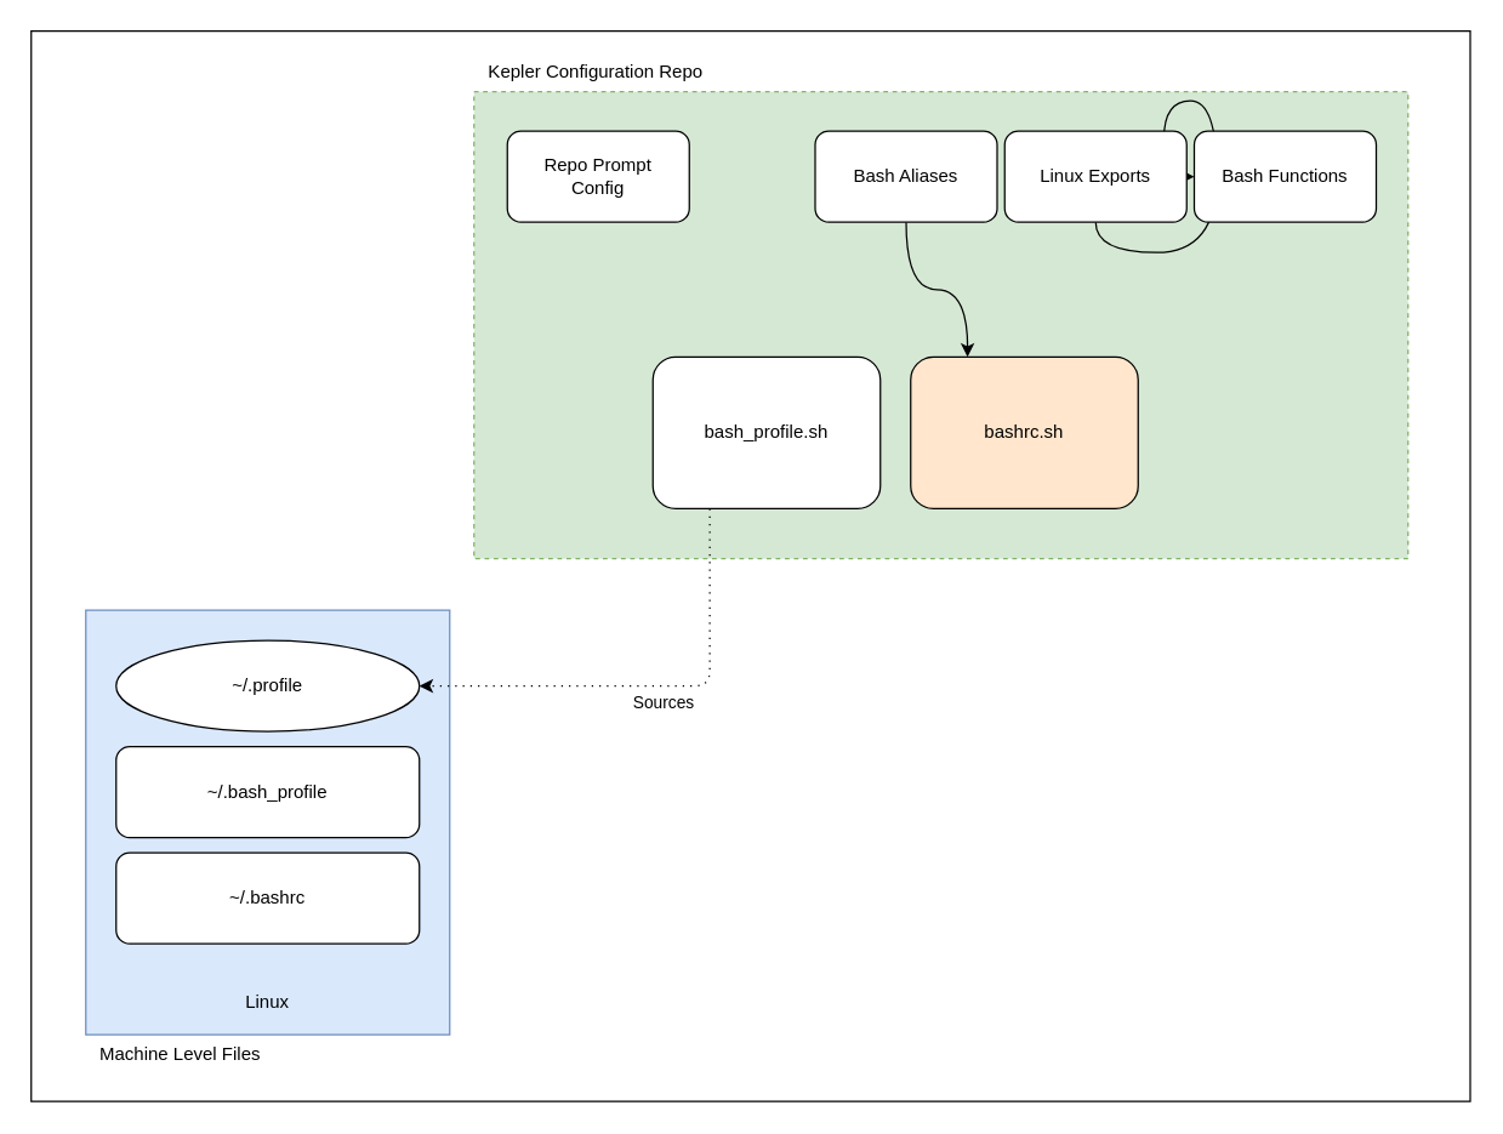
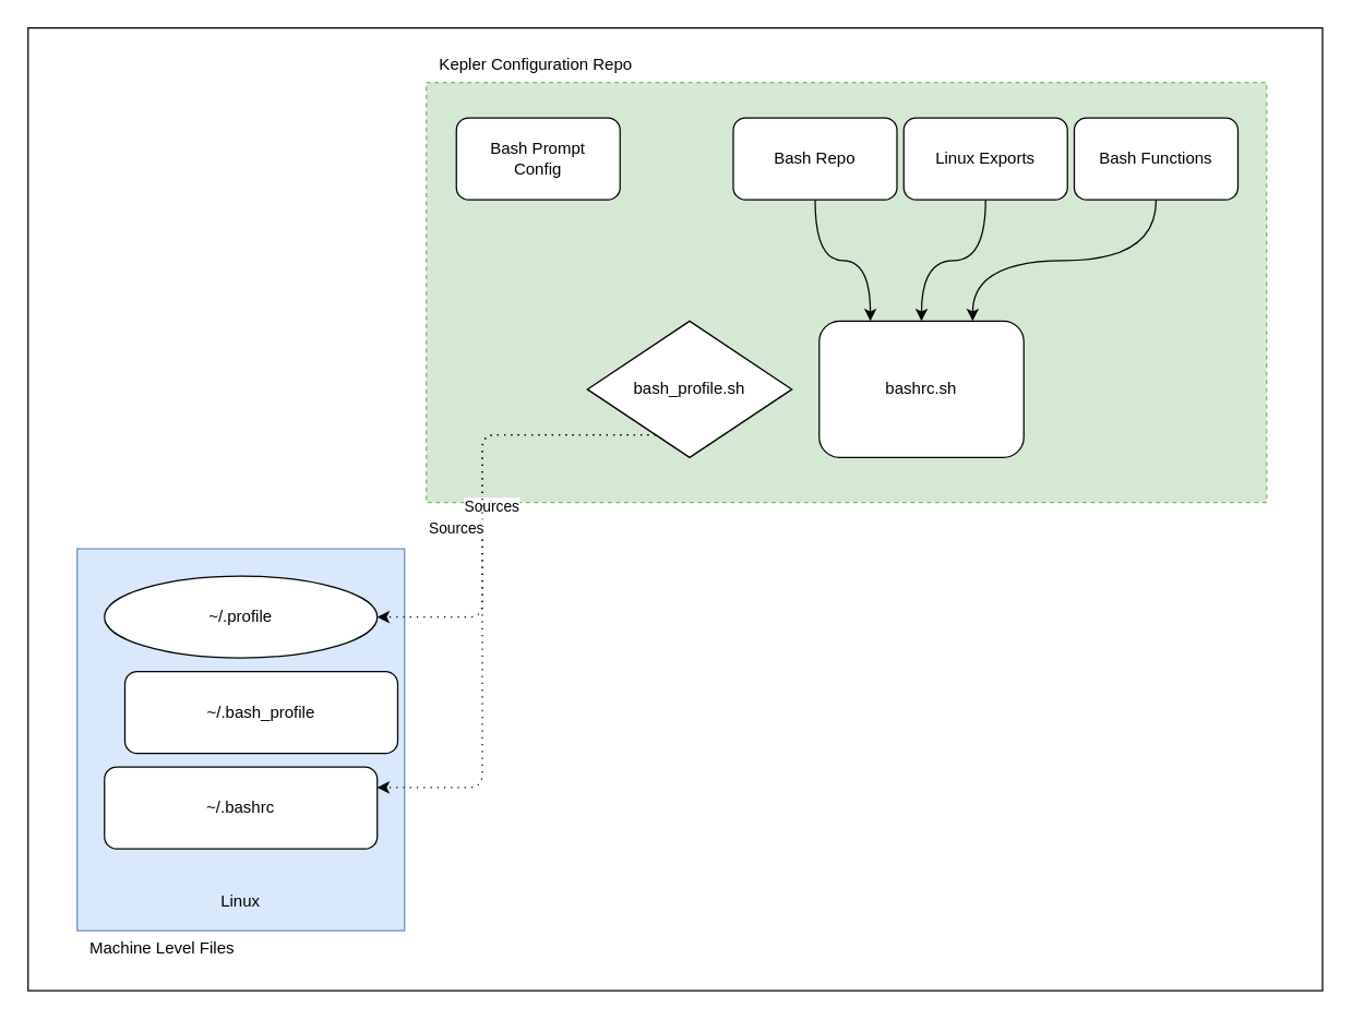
- <mxCell id="16" value="Repo Prompt&lt;div&gt;Config&lt;/div&gt;" style="rounded=1;whiteSpace=wrap;html=1;" parent="1" vertex="1"><mxGeometry x="334" y="86" width="120" height="60" as="geometry" /></mxCell>
+ <mxCell id="16" value="Bash Prompt&lt;div&gt;Config&lt;/div&gt;" style="rounded=1;whiteSpace=wrap;html=1;" parent="1" vertex="1"><mxGeometry x="334" y="86" width="120" height="60" as="geometry" /></mxCell>
- <mxCell id="18" value="Bash Aliases" style="rounded=1;whiteSpace=wrap;html=1;" parent="1" vertex="1"><mxGeometry x="537" y="86" width="120" height="60" as="geometry" /></mxCell>
+ <mxCell id="18" value="Bash Repo" style="rounded=1;whiteSpace=wrap;html=1;" parent="1" vertex="1"><mxGeometry x="537" y="86" width="120" height="60" as="geometry" /></mxCell>
- <mxCell id="19" style="edgeStyle=orthogonalEdgeStyle;rounded=0;orthogonalLoop=1;jettySize=auto;html=1;exitX=0.5;exitY=1;exitDx=0;exitDy=0;curved=1;" parent="1" source="20" target="22" edge="1"><mxGeometry relative="1" as="geometry" /></mxCell>
+ <mxCell id="19" style="edgeStyle=orthogonalEdgeStyle;rounded=0;orthogonalLoop=1;jettySize=auto;html=1;exitX=0.5;exitY=1;exitDx=0;exitDy=0;entryX=0.5;entryY=0;entryDx=0;entryDy=0;curved=1;" parent="1" source="20" target="10" edge="1"><mxGeometry relative="1" as="geometry" /></mxCell>
+ <mxCell id="21" style="edgeStyle=orthogonalEdgeStyle;rounded=0;orthogonalLoop=1;jettySize=auto;html=1;exitX=0.5;exitY=1;exitDx=0;exitDy=0;entryX=0.75;entryY=0;entryDx=0;entryDy=0;curved=1;" parent="1" source="22" target="10" edge="1"><mxGeometry relative="1" as="geometry" /></mxCell>
- <mxCell id="9" value="bash_profile.sh" style="rounded=1;whiteSpace=wrap;html=1;" parent="1" vertex="1"><mxGeometry x="430" y="235" width="150" height="100" as="geometry" /></mxCell>
+ <mxCell id="9" value="bash_profile.sh" style="rhombus;whiteSpace=wrap;html=1;" parent="1" vertex="1"><mxGeometry x="430" y="235" width="150" height="100" as="geometry" /></mxCell>
- <mxCell id="10" value="bashrc.sh" style="rounded=1;whiteSpace=wrap;html=1;fillColor=#ffe6cc;" parent="1" vertex="1"><mxGeometry x="600" y="235" width="150" height="100" as="geometry" /></mxCell>
+ <mxCell id="10" value="bashrc.sh" style="rounded=1;whiteSpace=wrap;html=1;" parent="1" vertex="1"><mxGeometry x="600" y="235" width="150" height="100" as="geometry" /></mxCell>
- <mxCell id="12" value="~/.bash_profile" style="rounded=1;whiteSpace=wrap;html=1;" parent="1" vertex="1"><mxGeometry x="76" y="492" width="200" height="60" as="geometry" /></mxCell>
+ <mxCell id="12" value="~/.bash_profile" style="rounded=1;whiteSpace=wrap;html=1;" parent="1" vertex="1"><mxGeometry x="91" y="492" width="200" height="60" as="geometry" /></mxCell>
+ <mxCell id="7" style="edgeStyle=orthogonalEdgeStyle;rounded=1;orthogonalLoop=1;jettySize=auto;html=1;exitX=0.75;exitY=1;exitDx=0;exitDy=0;entryX=1;entryY=0.25;entryDx=0;entryDy=0;dashed=1;dashPattern=1 4;curved=0;" parent="1" source="9" target="11" edge="1"><mxGeometry relative="1" as="geometry" /></mxCell>
+ <mxCell id="8" value="Sources" style="edgeLabel;html=1;align=center;verticalAlign=middle;resizable=0;points=[];" parent="7" vertex="1" connectable="0"><mxGeometry relative="1" as="geometry"><mxPoint x="-20" y="-11" as="offset" /></mxGeometry></mxCell>
